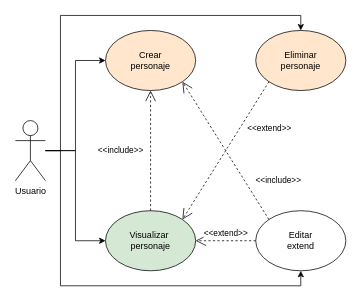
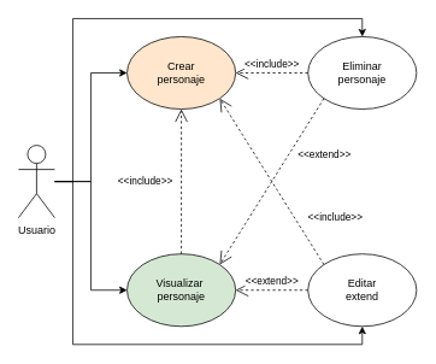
+ <mxCell id="14" value="&amp;lt;&amp;lt;include&amp;gt;&amp;gt;" style="endArrow=open;endSize=12;dashed=1;html=1;exitX=0;exitY=0.5;exitDx=0;exitDy=0;entryX=1;entryY=0.5;entryDx=0;entryDy=0;" edge="1" parent="1" source="7" target="9"><mxGeometry y="-10" width="160" relative="1" as="geometry"><mxPoint x="510" y="129.17" as="sourcePoint" /><mxPoint x="670" y="129.17" as="targetPoint" /><mxPoint as="offset" /></mxGeometry></mxCell>
- <mxCell id="7" value="Eliminar &lt;br&gt;personaje" style="ellipse;whiteSpace=wrap;html=1;fillColor=#ffe6cc;" vertex="1" parent="1"><mxGeometry x="340" y="40" width="120" height="80" as="geometry" /></mxCell>
+ <mxCell id="7" value="Eliminar &lt;br&gt;personaje" style="ellipse;whiteSpace=wrap;html=1;" vertex="1" parent="1"><mxGeometry x="340" y="40" width="120" height="80" as="geometry" /></mxCell>
